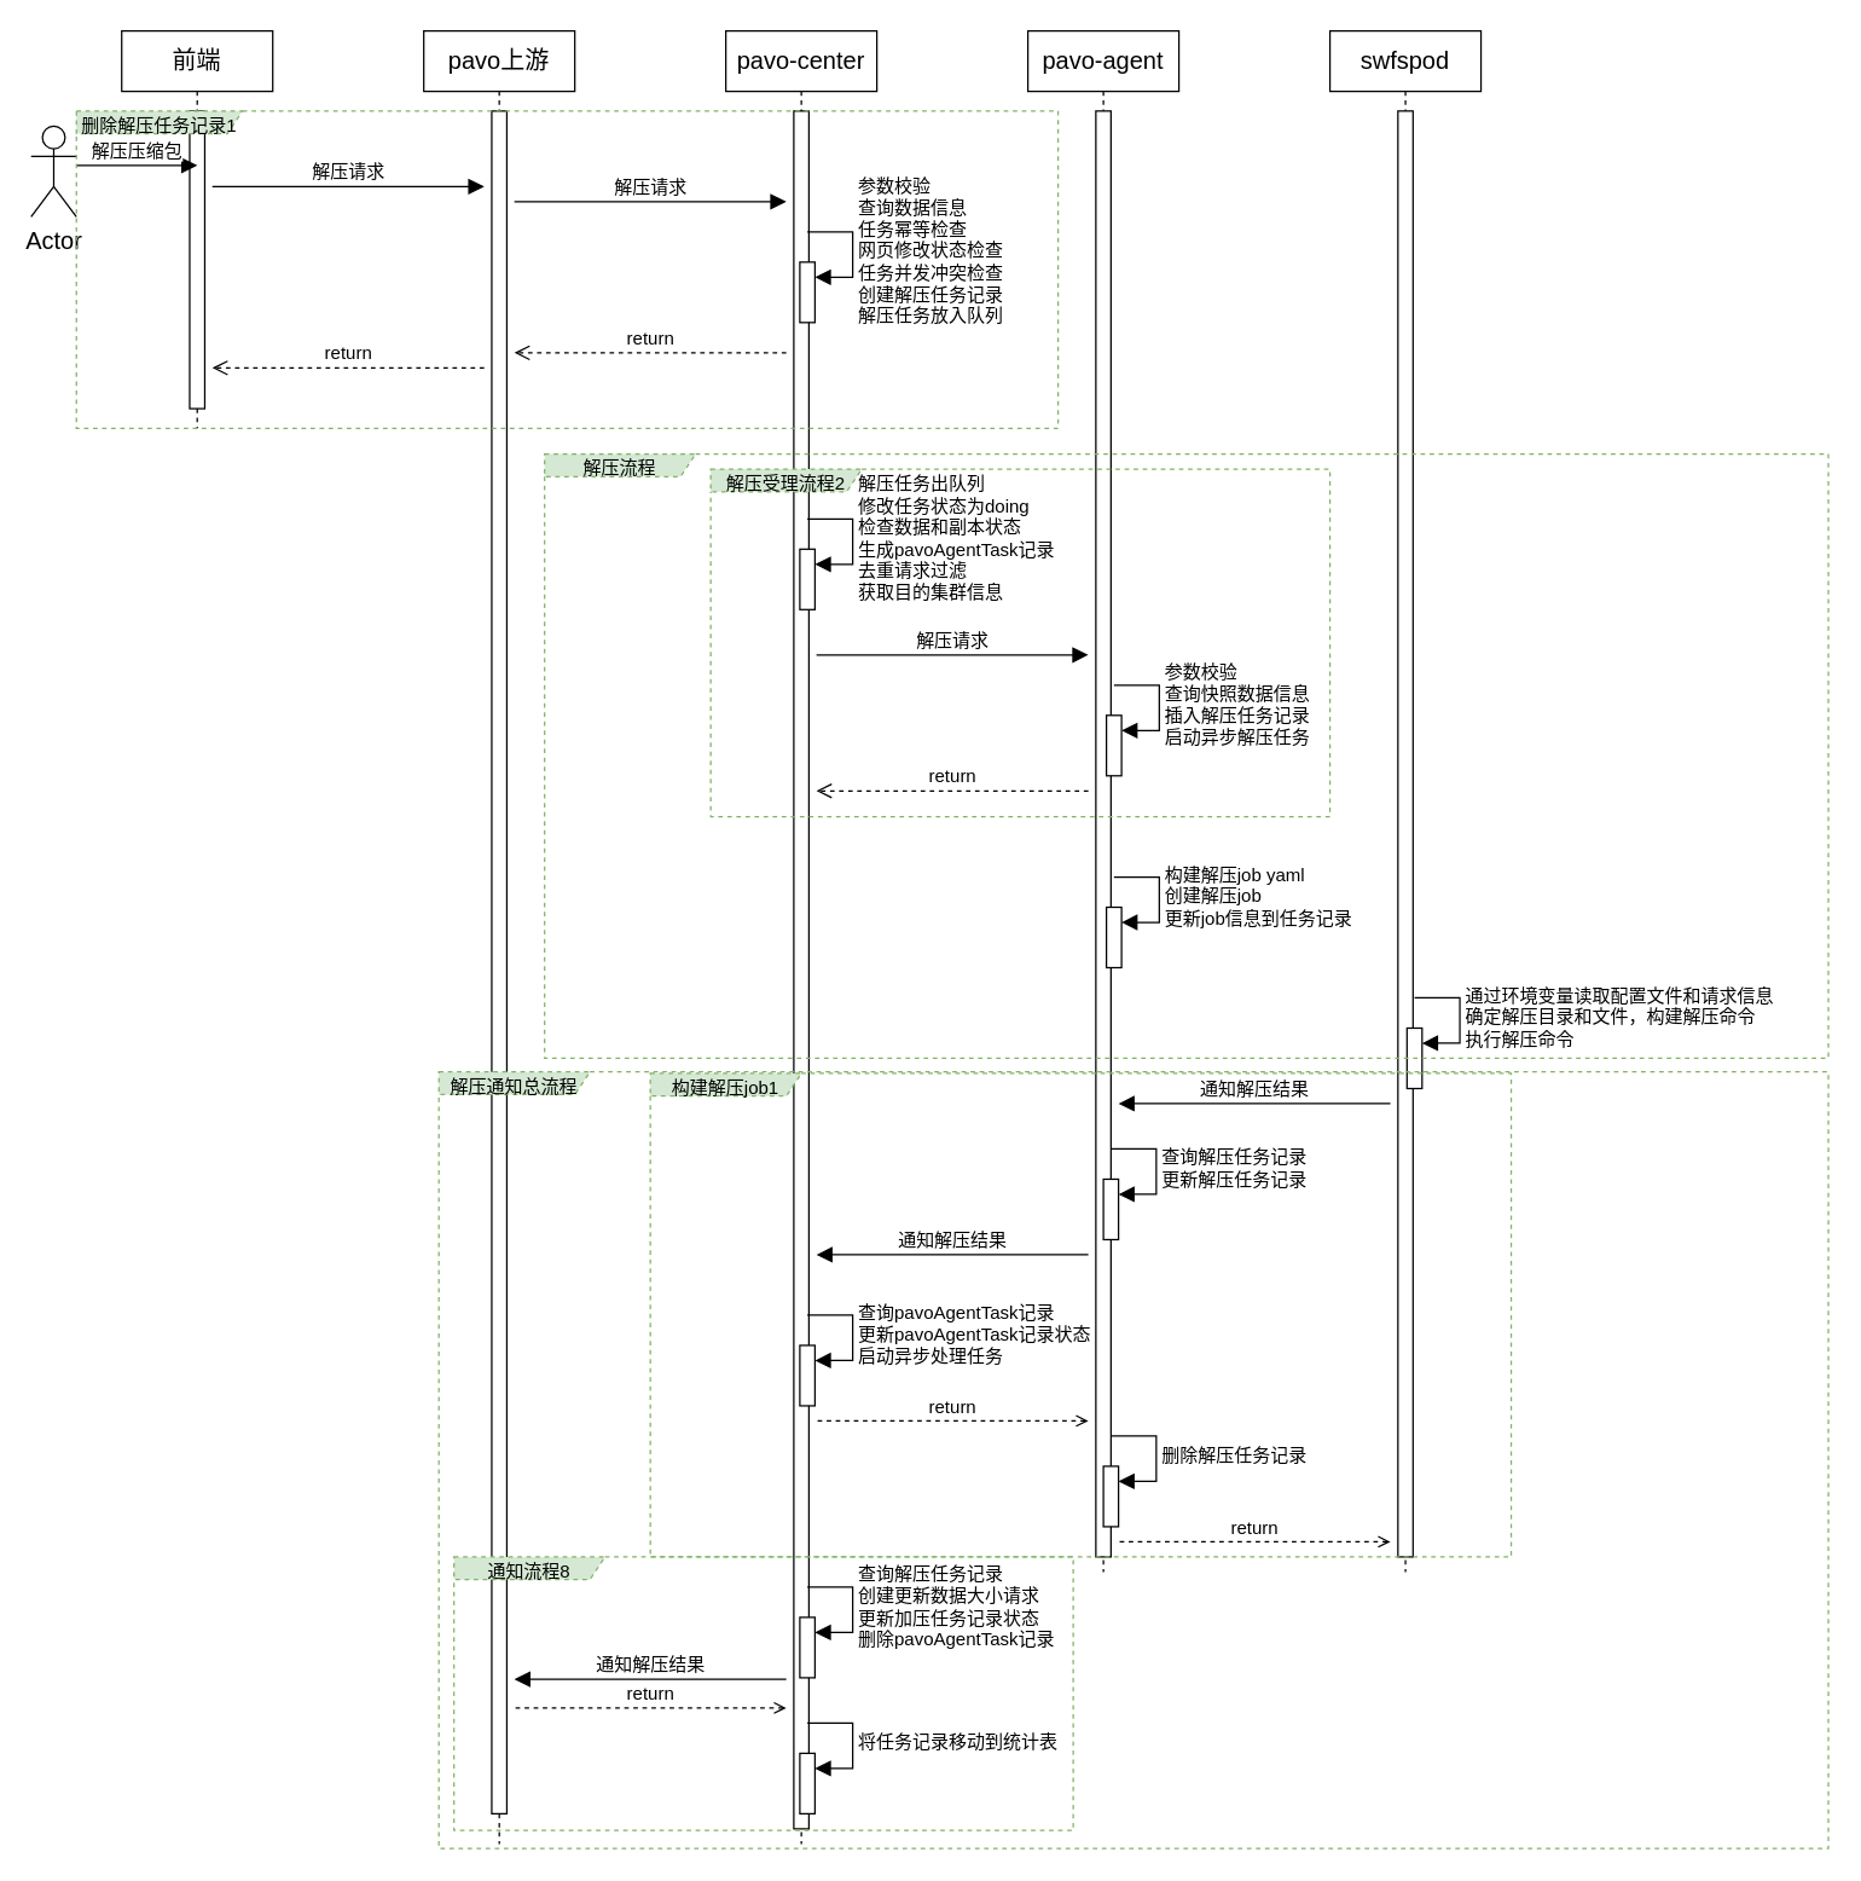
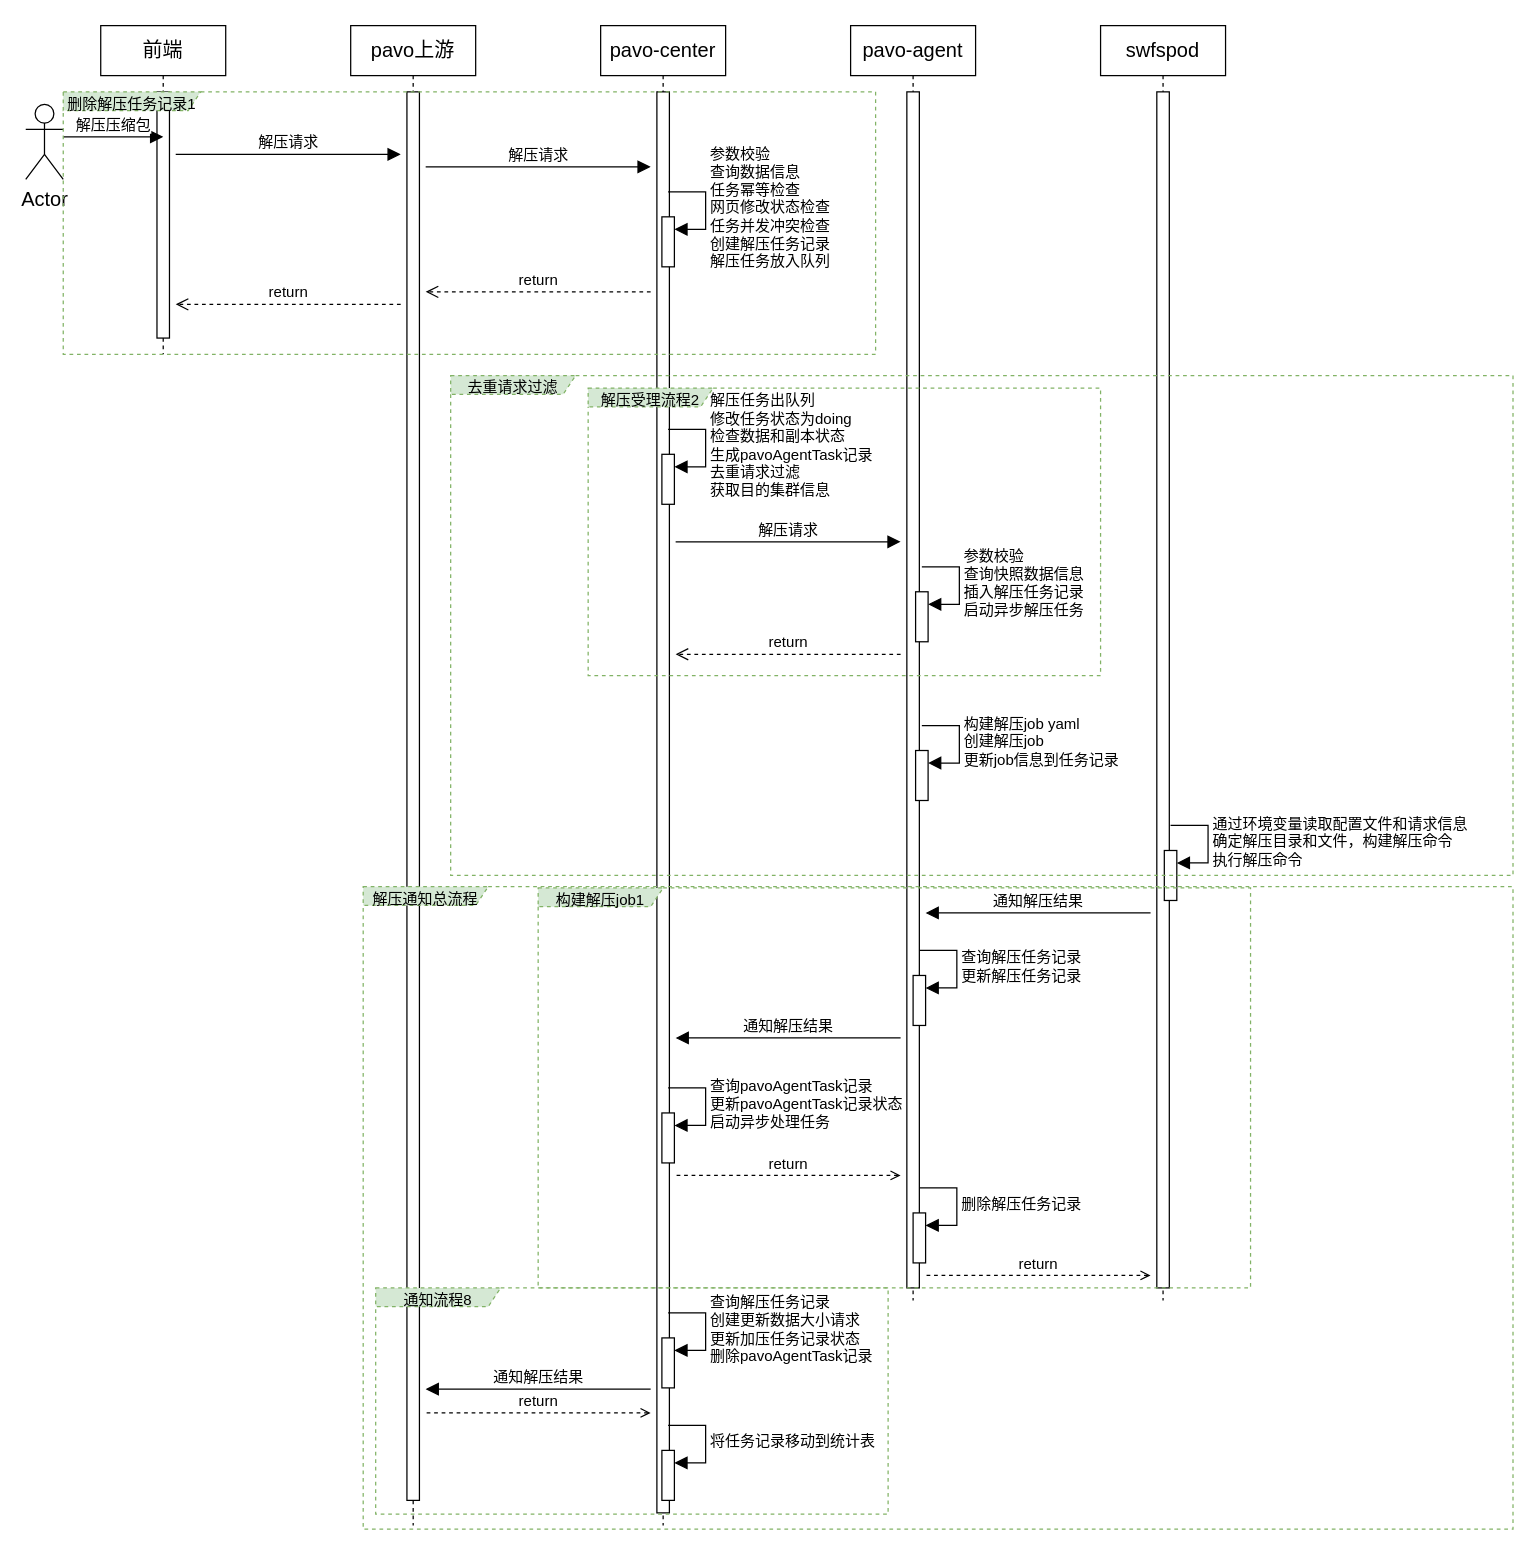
- <mxCell id="46" value="&lt;font style=&quot;font-size: 12px;&quot;&gt;解压流程&lt;/font&gt;" style="shape=umlFrame;whiteSpace=wrap;html=1;pointerEvents=0;fontSize=16;width=100;height=15;fillColor=#d5e8d4;strokeColor=#82b366;dashed=1;" vertex="1" parent="1"><mxGeometry x="360" y="300" width="850" height="400" as="geometry" /></mxCell>
+ <mxCell id="46" value="&lt;font style=&quot;font-size: 12px;&quot;&gt;去重请求过滤&lt;/font&gt;" style="shape=umlFrame;whiteSpace=wrap;html=1;pointerEvents=0;fontSize=16;width=100;height=15;fillColor=#d5e8d4;strokeColor=#82b366;dashed=1;" vertex="1" parent="1"><mxGeometry x="360" y="300" width="850" height="400" as="geometry" /></mxCell>
